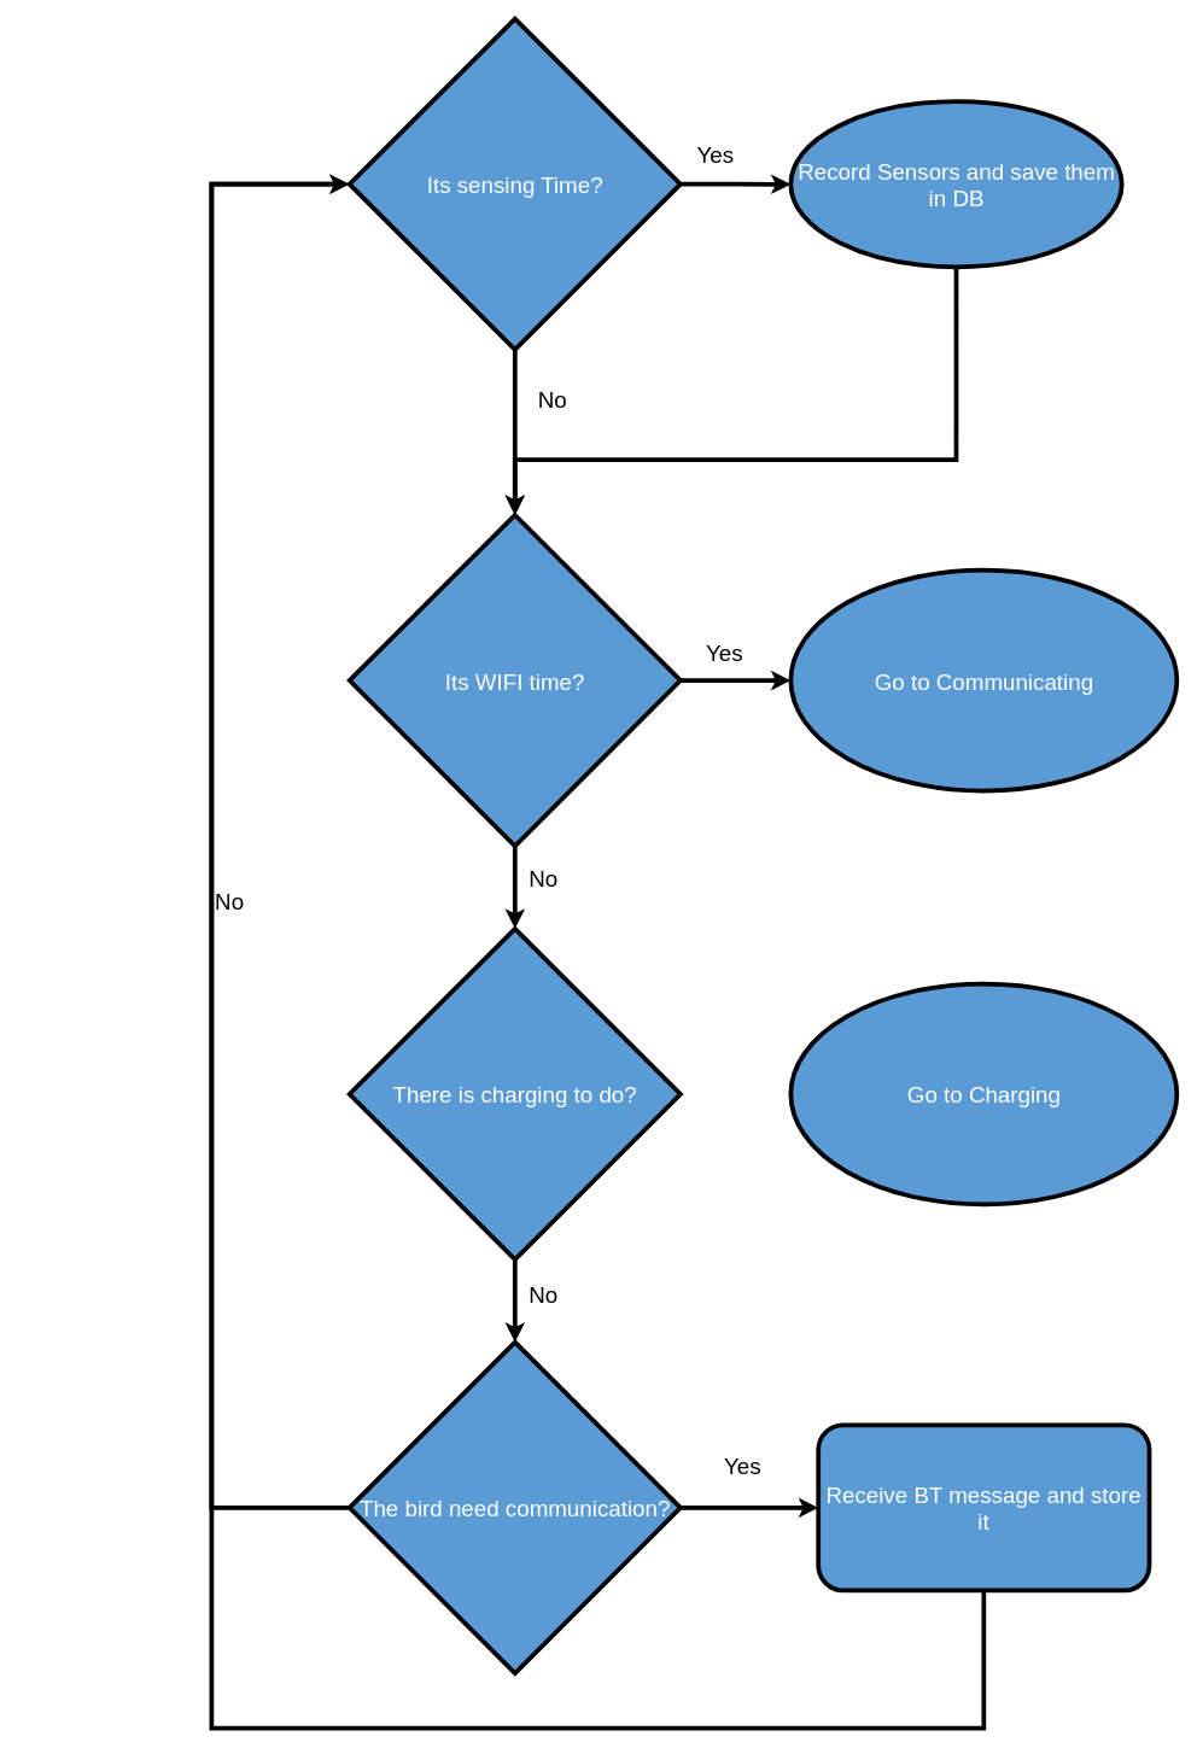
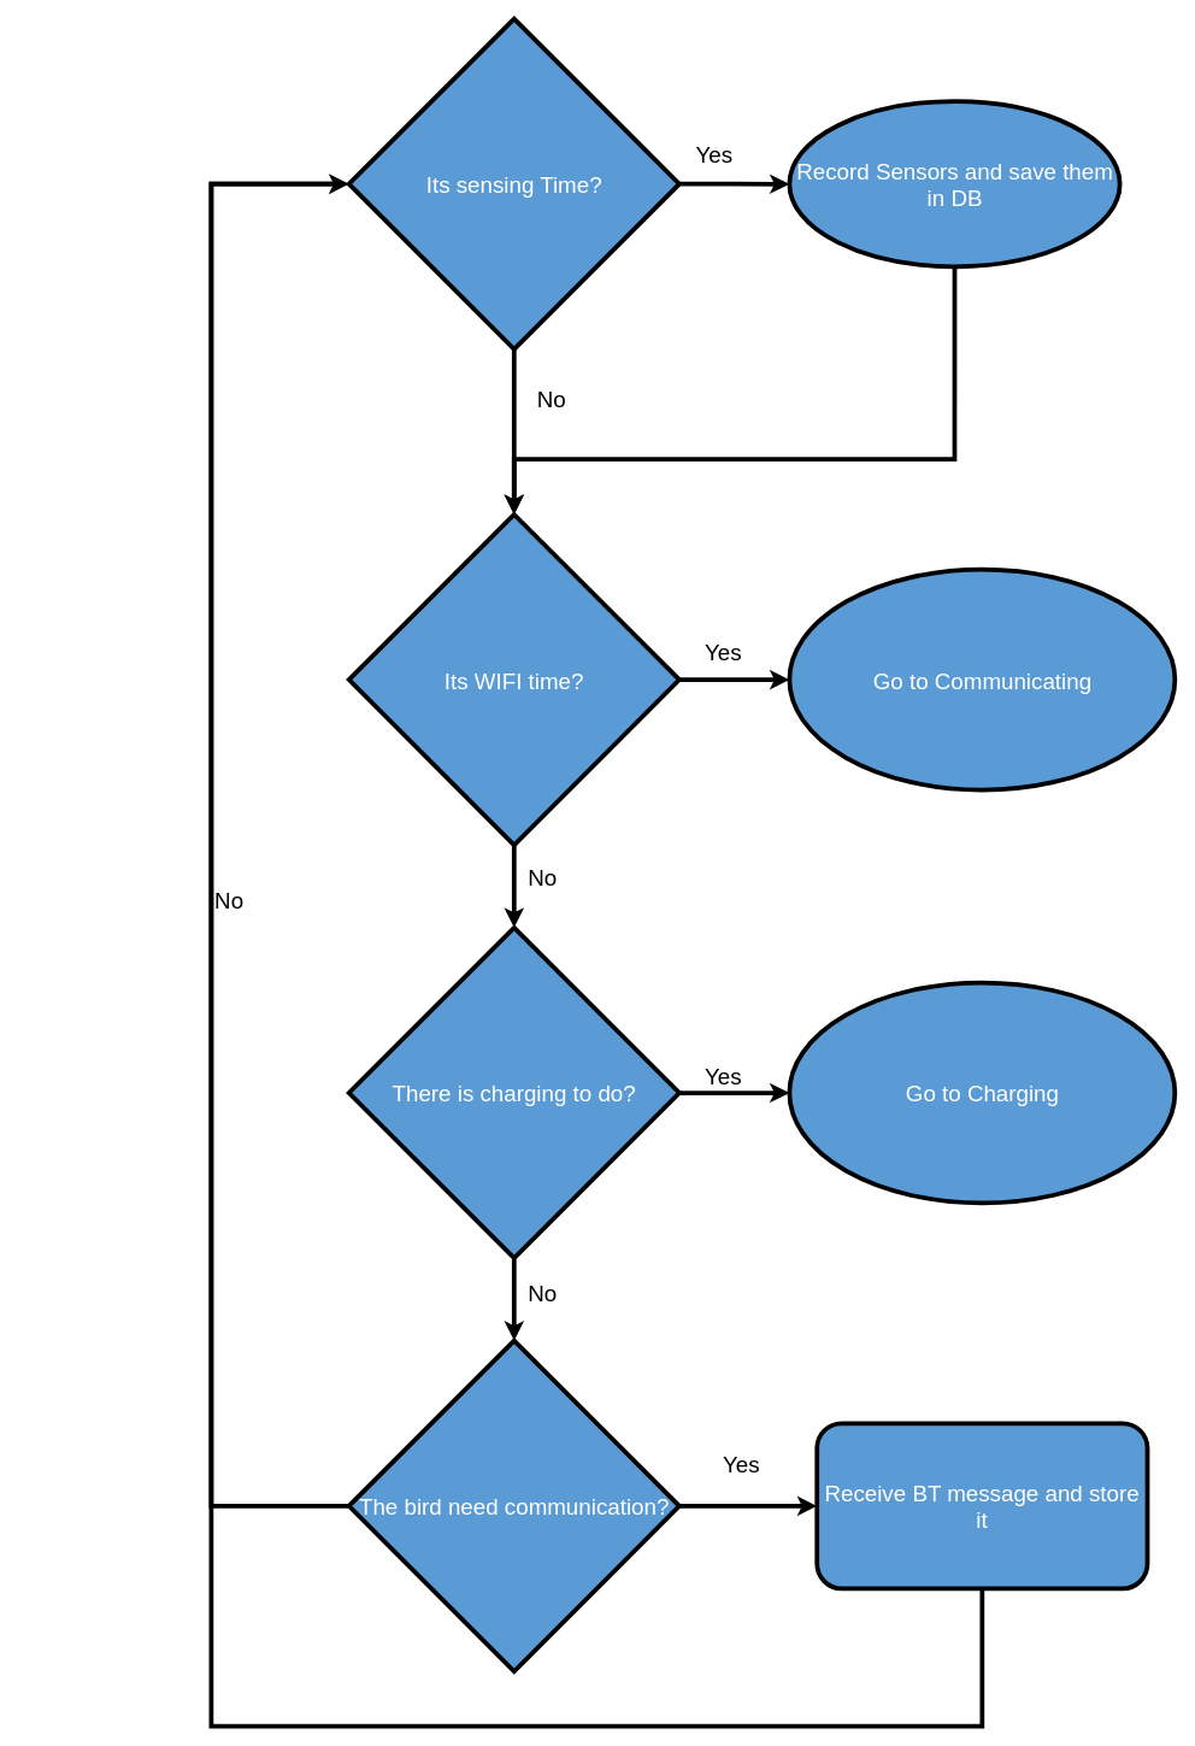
+ <mxCell id="17" value="Yes" style="edgeStyle=orthogonalEdgeStyle;rounded=0;orthogonalLoop=1;jettySize=auto;html=1;labelBackgroundColor=none;strokeWidth=5;fontSize=25;" parent="2" source="9" target="16" edge="1"><mxGeometry x="-0.206" y="19" relative="1" as="geometry"><mxPoint as="offset" /></mxGeometry></mxCell>
